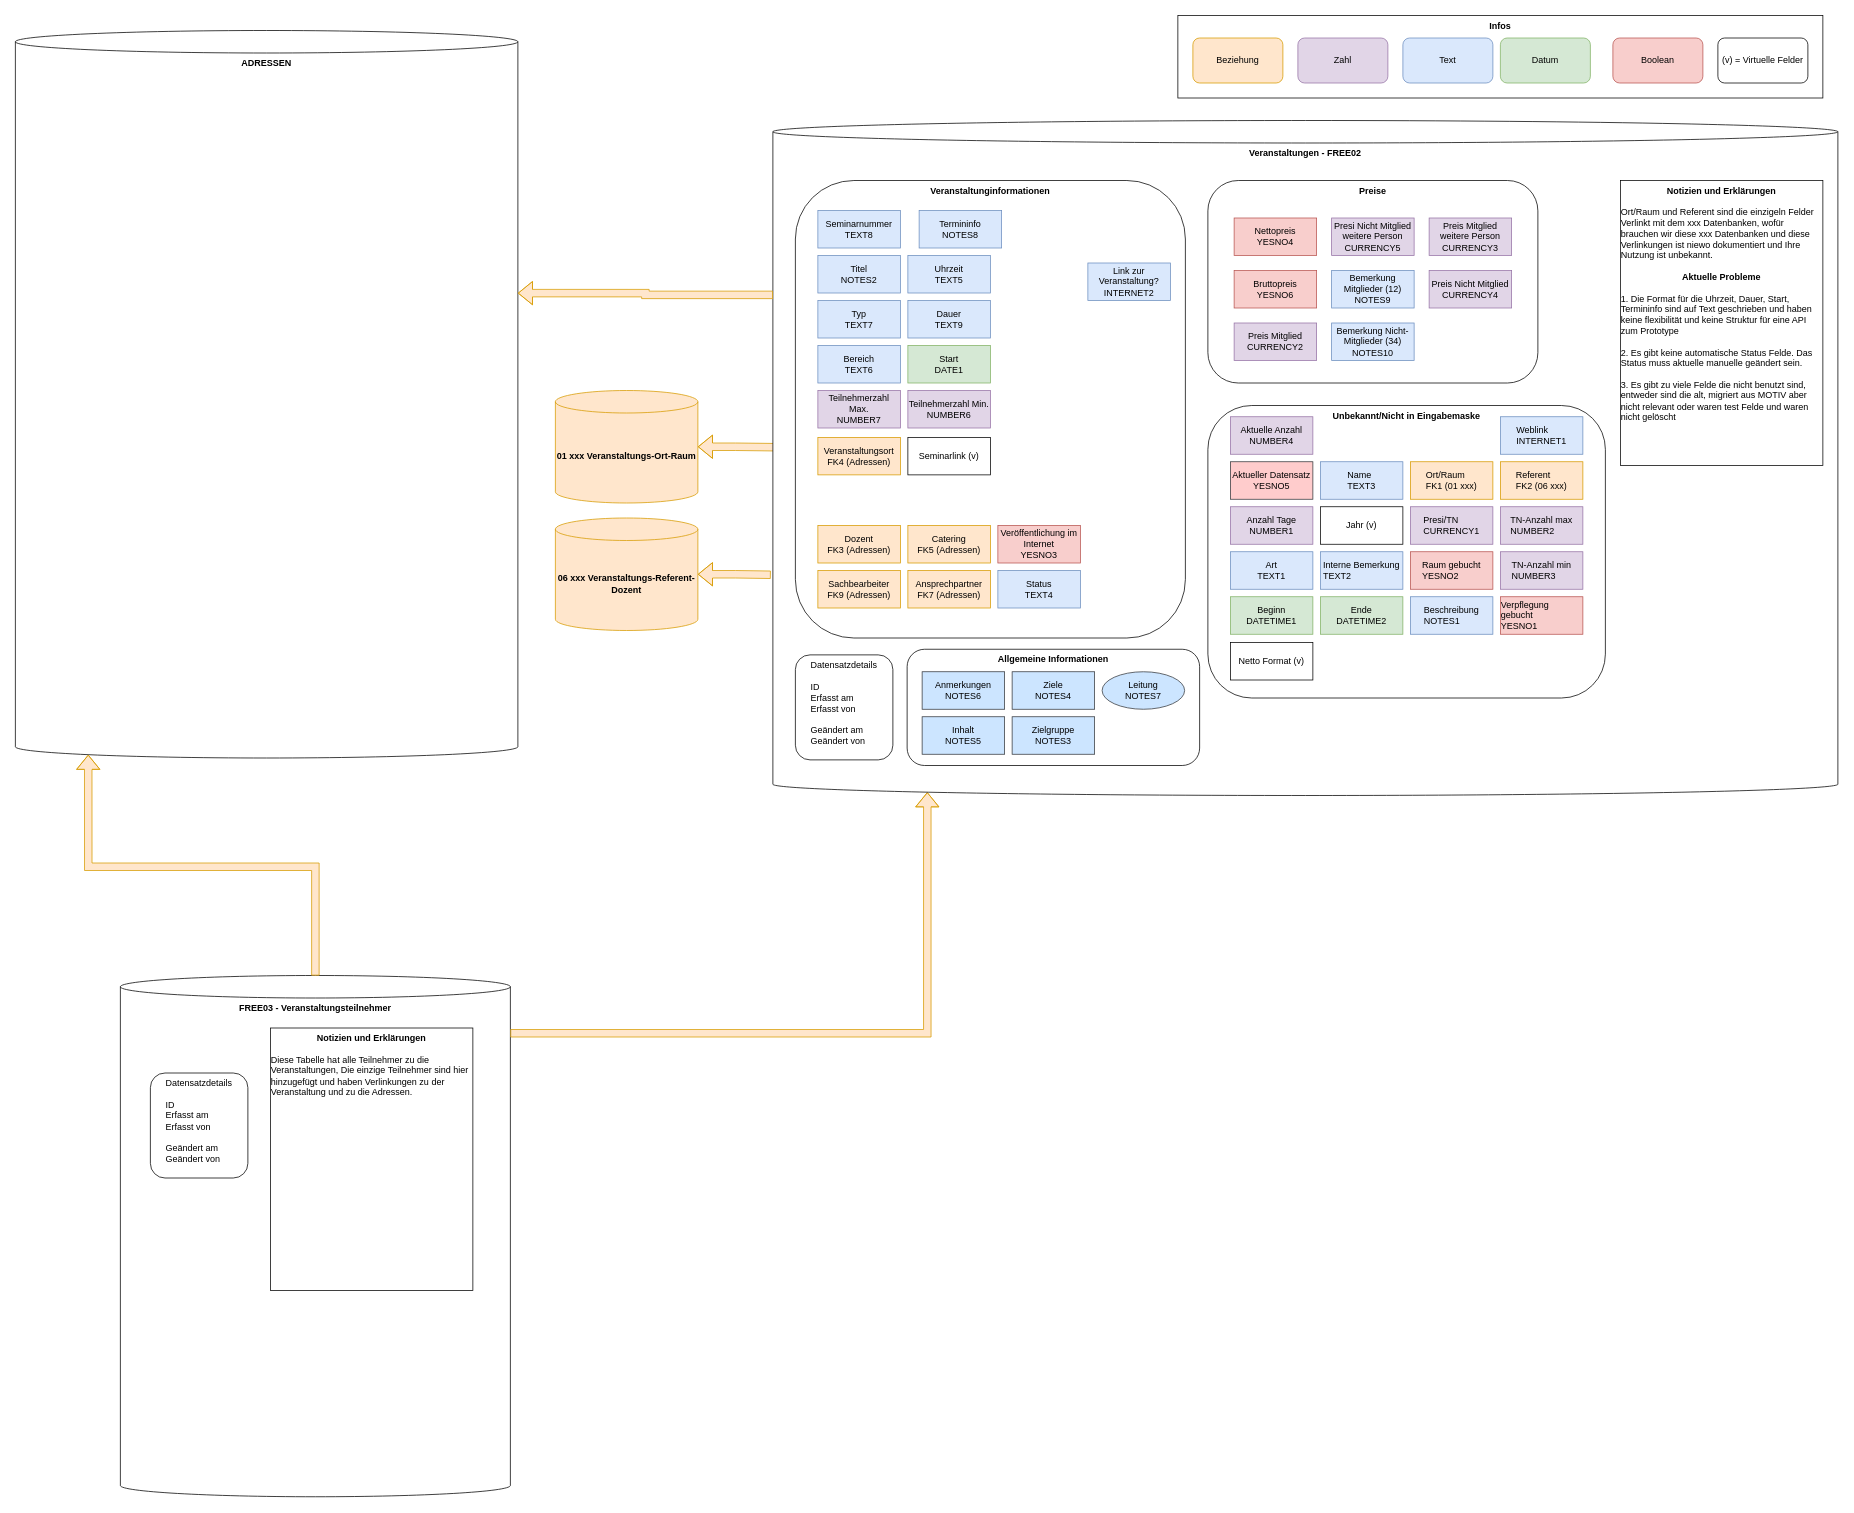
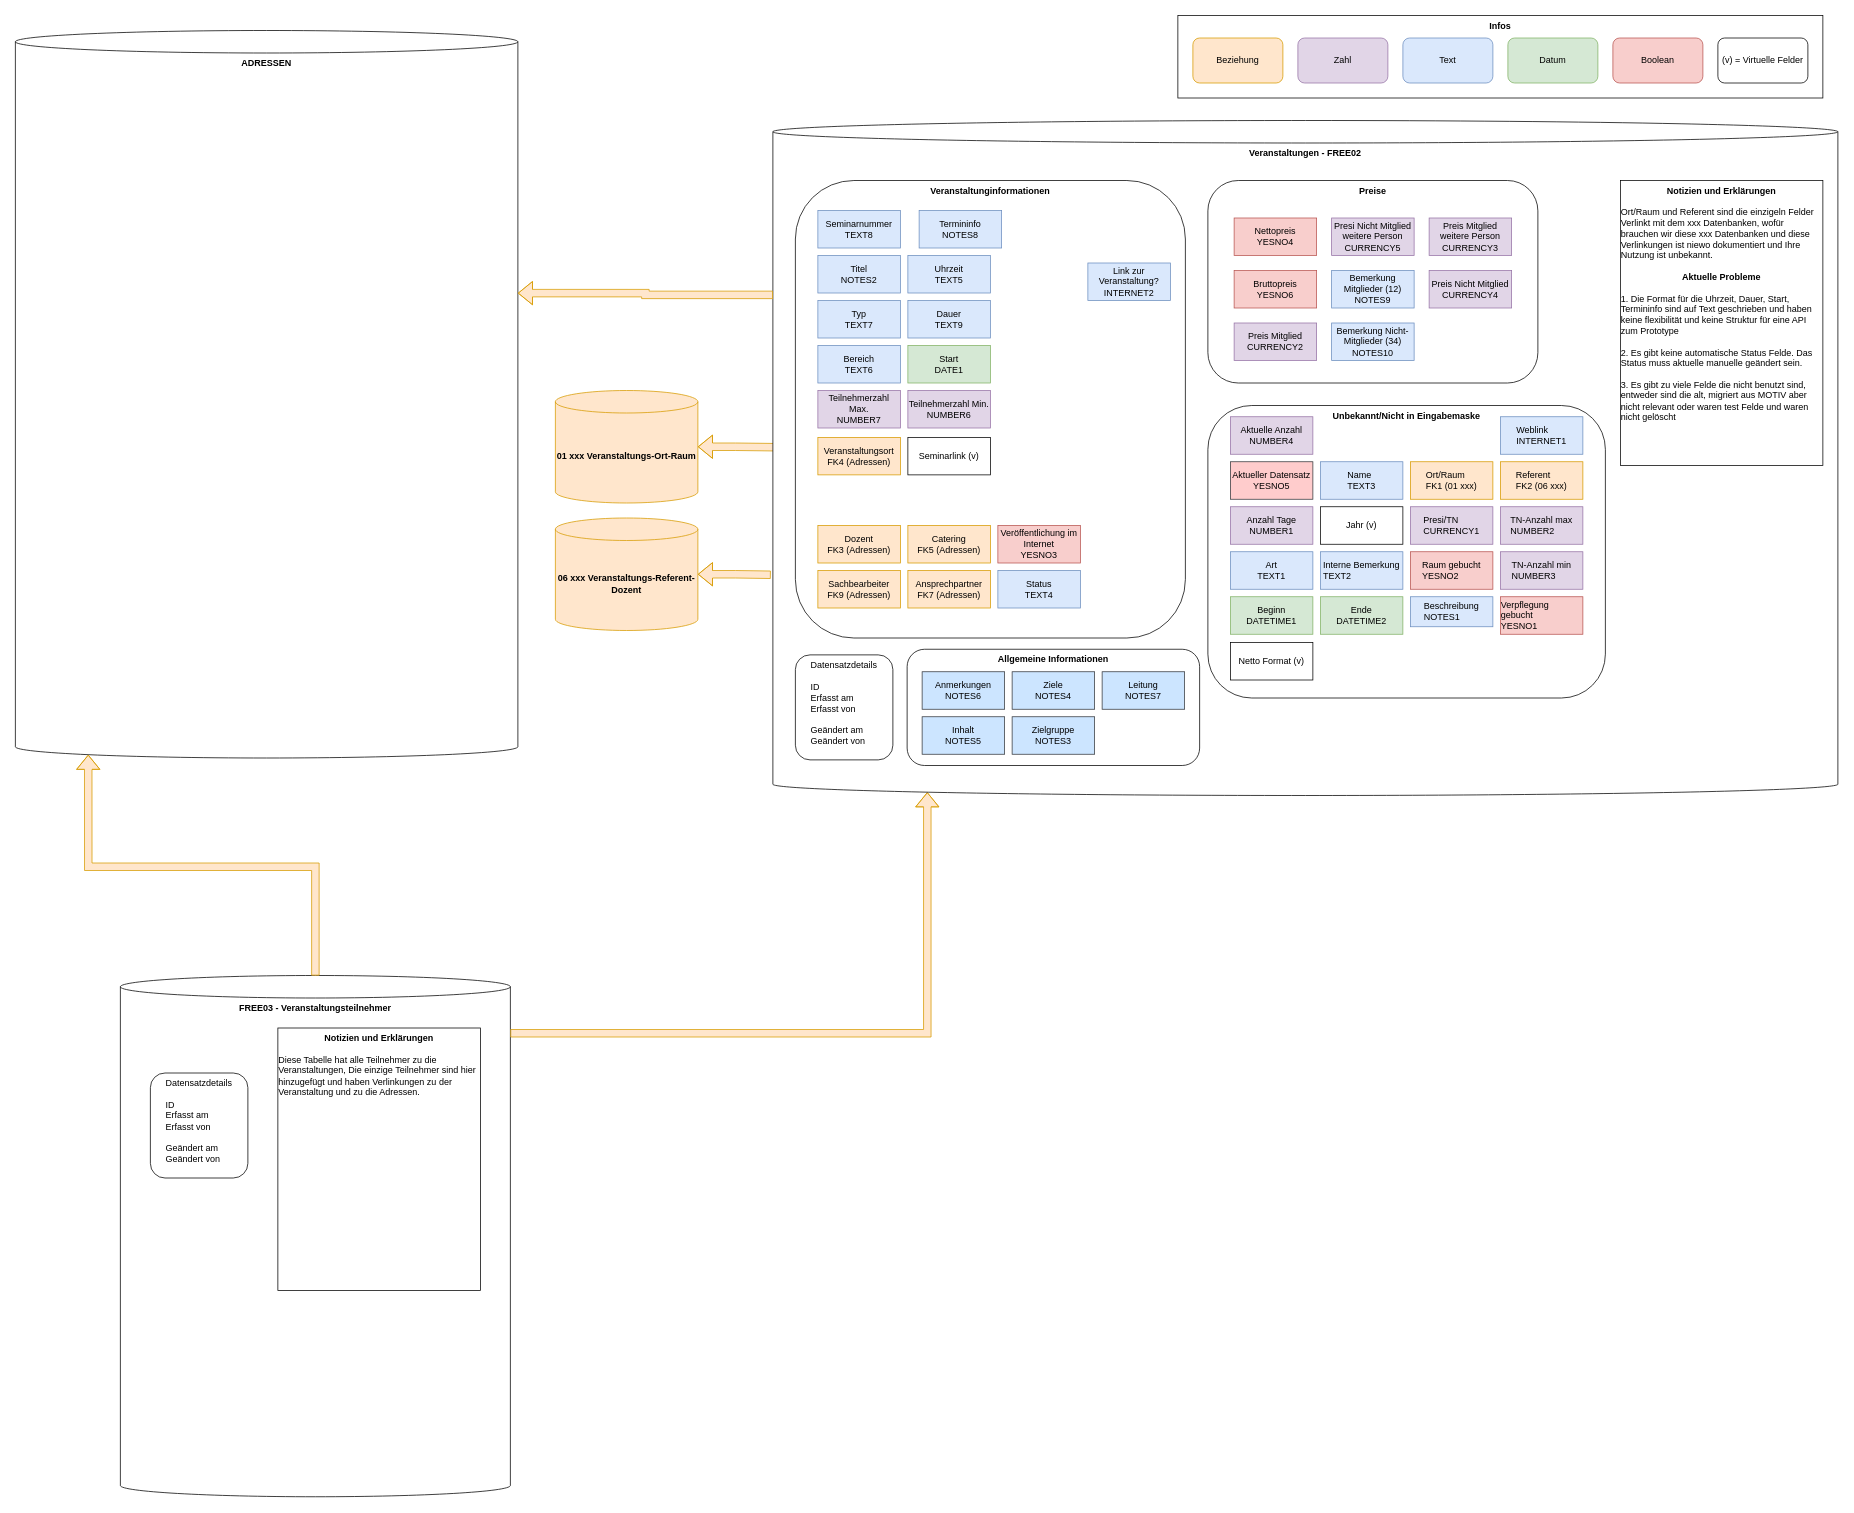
- <mxCell id="15" value="Datum" style="rounded=1;whiteSpace=wrap;html=1;fillColor=#d5e8d4;strokeColor=#82b366;" vertex="1" parent="10"><mxGeometry x="430" y="30" width="120" height="60" as="geometry" /></mxCell>
+ <mxCell id="15" value="Datum" style="rounded=1;whiteSpace=wrap;html=1;fillColor=#d5e8d4;strokeColor=#82b366;" vertex="1" parent="10"><mxGeometry x="440" y="30" width="120" height="60" as="geometry" /></mxCell>
- <mxCell id="39" value="&lt;div style=&quot;border-color: var(--border-color); text-align: left;&quot;&gt;Beschreibung&lt;br&gt;NOTES1&lt;/div&gt;" style="html=1;whiteSpace=wrap;fillColor=#dae8fc;strokeColor=#6c8ebf;" vertex="1" parent="22"><mxGeometry x="270" y="255" width="110" height="50" as="geometry" /></mxCell>
+ <mxCell id="39" value="&lt;div style=&quot;border-color: var(--border-color); text-align: left;&quot;&gt;Beschreibung&lt;br&gt;NOTES1&lt;/div&gt;" style="html=1;whiteSpace=wrap;fillColor=#dae8fc;strokeColor=#6c8ebf;" vertex="1" parent="22"><mxGeometry x="270" y="255" width="110" height="40" as="geometry" /></mxCell>
- <mxCell id="57" value="Leitung&lt;br&gt;NOTES7" style="ellipse;html=1;whiteSpace=wrap;fillColor=#cce5ff;strokeColor=#36393d;" vertex="1" parent="53"><mxGeometry x="260" y="30" width="110" height="50" as="geometry" /></mxCell>
+ <mxCell id="57" value="Leitung&lt;br&gt;NOTES7" style="html=1;whiteSpace=wrap;fillColor=#cce5ff;strokeColor=#36393d;" vertex="1" parent="53"><mxGeometry x="260" y="30" width="110" height="50" as="geometry" /></mxCell>
- <mxCell id="18" value="&lt;b&gt;Notizien und Erklärungen&lt;/b&gt;&lt;br&gt;&lt;br&gt;&lt;div style=&quot;&quot;&gt;&lt;div style=&quot;text-align: left;&quot;&gt;Diese Tabelle hat alle Teilnehmer zu die Veranstaltungen, Die einzige Teilnehmer sind hier hinzugefügt und haben Verlinkungen zu der Veranstaltung und zu die Adressen.&lt;/div&gt;&lt;/div&gt;" style="rounded=0;whiteSpace=wrap;html=1;verticalAlign=top;" vertex="1" parent="1"><mxGeometry x="360" y="1370" width="270" height="350" as="geometry" /></mxCell>
+ <mxCell id="18" value="&lt;b&gt;Notizien und Erklärungen&lt;/b&gt;&lt;br&gt;&lt;br&gt;&lt;div style=&quot;&quot;&gt;&lt;div style=&quot;text-align: left;&quot;&gt;Diese Tabelle hat alle Teilnehmer zu die Veranstaltungen, Die einzige Teilnehmer sind hier hinzugefügt und haben Verlinkungen zu der Veranstaltung und zu die Adressen.&lt;/div&gt;&lt;/div&gt;" style="rounded=0;whiteSpace=wrap;html=1;verticalAlign=top;" vertex="1" parent="1"><mxGeometry x="370" y="1370" width="270" height="350" as="geometry" /></mxCell>
